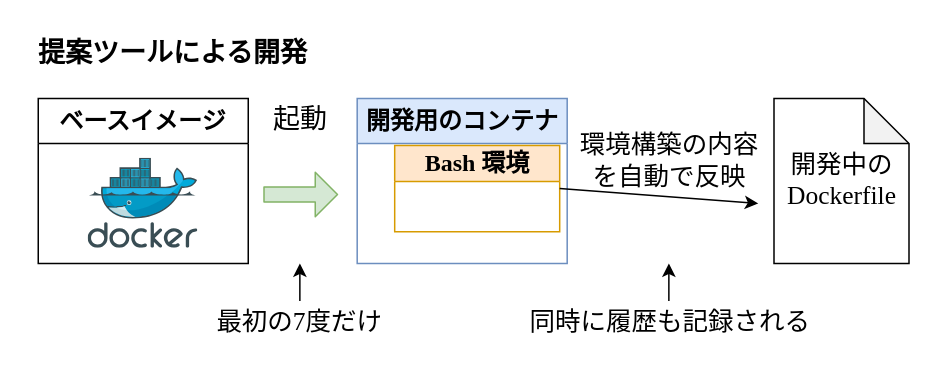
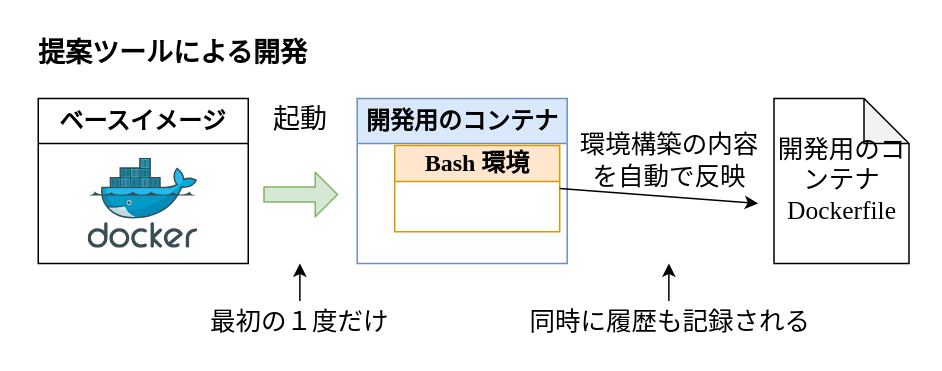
- <mxCell id="2" value="&lt;font style=&quot;font-size: 17px;&quot;&gt;開発中の&lt;br&gt;Dockerfile&lt;/font&gt;" style="shape=note;whiteSpace=wrap;html=1;backgroundOutline=1;darkOpacity=0.05;fontFamily=Noto Sans JP;fontSource=https%3A%2F%2Ffonts.googleapis.com%2Fcss%3Ffamily%3DNoto%2BSans%2BJP;" parent="1" vertex="1"><mxGeometry x="515.5" y="65" width="90" height="110" as="geometry" /></mxCell>
+ <mxCell id="2" value="&lt;font style=&quot;font-size: 17px;&quot;&gt;開発用のコンテナ&lt;br&gt;Dockerfile&lt;/font&gt;" style="shape=note;whiteSpace=wrap;html=1;backgroundOutline=1;darkOpacity=0.05;fontFamily=Noto Sans JP;fontSource=https%3A%2F%2Ffonts.googleapis.com%2Fcss%3Ffamily%3DNoto%2BSans%2BJP;" parent="1" vertex="1"><mxGeometry x="515.5" y="65" width="90" height="110" as="geometry" /></mxCell>
- <mxCell id="9" value="&lt;font style=&quot;font-size: 17px;&quot;&gt;最初の7度だけ&lt;/font&gt;" style="text;html=1;strokeColor=none;fillColor=none;align=center;verticalAlign=middle;whiteSpace=wrap;rounded=0;fontFamily=Noto Sans JP;fontSource=https%3A%2F%2Ffonts.googleapis.com%2Fcss%3Ffamily%3DNoto%2BSans%2BJP;" parent="1" vertex="1"><mxGeometry x="139.35" y="205" width="121.3" height="20" as="geometry" /></mxCell>
+ <mxCell id="9" value="&lt;font style=&quot;font-size: 17px;&quot;&gt;最初の１度だけ&lt;/font&gt;" style="text;html=1;strokeColor=none;fillColor=none;align=center;verticalAlign=middle;whiteSpace=wrap;rounded=0;fontFamily=Noto Sans JP;fontSource=https%3A%2F%2Ffonts.googleapis.com%2Fcss%3Ffamily%3DNoto%2BSans%2BJP;" parent="1" vertex="1"><mxGeometry x="139.35" y="205" width="121.3" height="20" as="geometry" /></mxCell>
